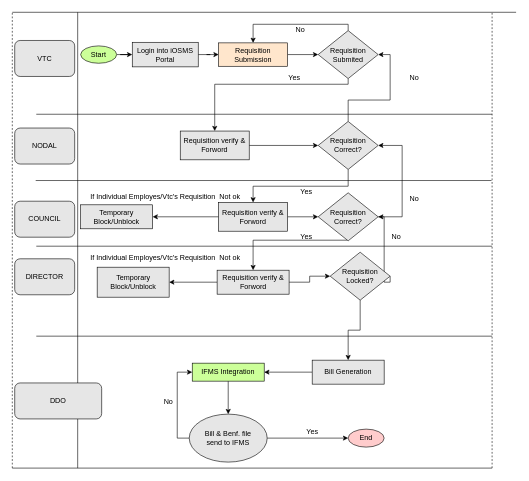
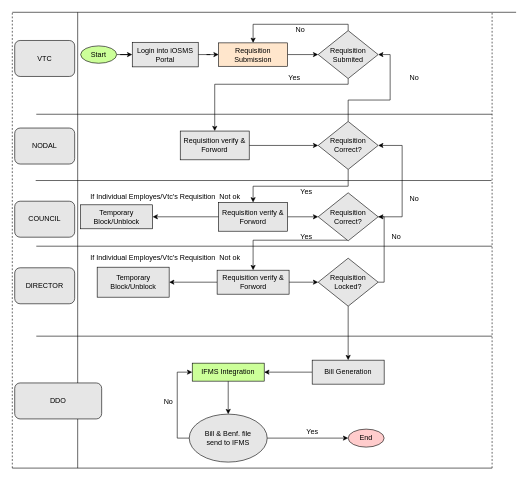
- <mxCell id="31" value="Requisition Locked?" style="rhombus;whiteSpace=wrap;html=1;rounded=0;fillColor=#E6E6E6;" vertex="1" parent="1"><mxGeometry x="550" y="420" width="100" height="80" as="geometry" /></mxCell>
+ <mxCell id="31" value="Requisition Locked?" style="rhombus;whiteSpace=wrap;html=1;rounded=0;fillColor=#E6E6E6;" vertex="1" parent="1"><mxGeometry x="530" y="430" width="100" height="80" as="geometry" /></mxCell>
- <mxCell id="60" value="DIRECTOR" style="rounded=1;whiteSpace=wrap;html=1;fillColor=#E6E6E6;" vertex="1" parent="1"><mxGeometry x="24" y="431" width="100" height="60" as="geometry" /></mxCell>
+ <mxCell id="60" value="DIRECTOR" style="rounded=1;whiteSpace=wrap;html=1;fillColor=#E6E6E6;" vertex="1" parent="1"><mxGeometry x="24" y="446" width="100" height="60" as="geometry" /></mxCell>
